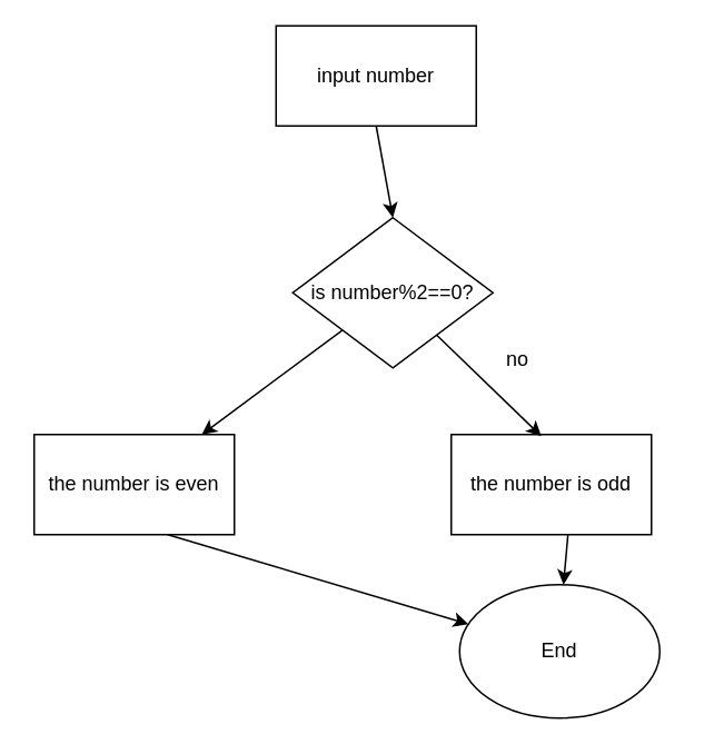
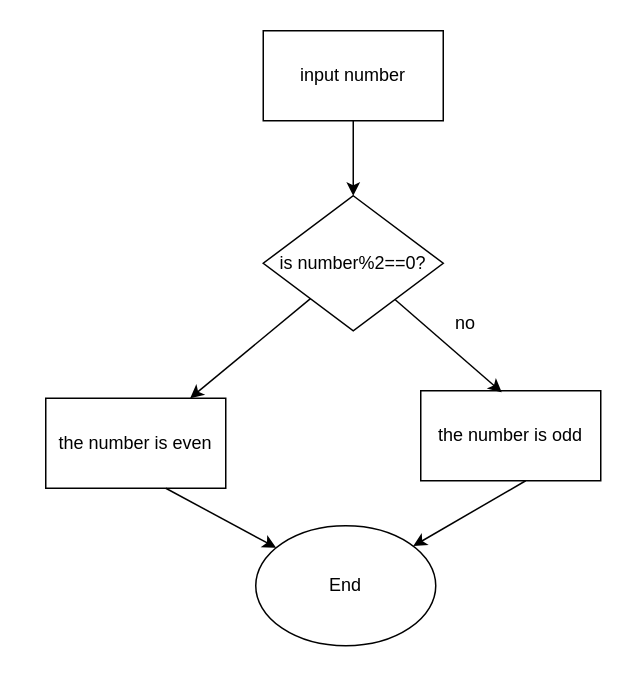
- <mxCell id="2" value="input number" style="rounded=0;whiteSpace=wrap;html=1;" vertex="1" parent="1"><mxGeometry x="165" y="15" width="120" height="60" as="geometry" /></mxCell>
+ <mxCell id="2" value="input number" style="rounded=0;whiteSpace=wrap;html=1;" vertex="1" parent="1"><mxGeometry x="175" y="20" width="120" height="60" as="geometry" /></mxCell>
- <mxCell id="4" value="the number is even" style="rounded=0;whiteSpace=wrap;html=1;" vertex="1" parent="1"><mxGeometry x="20" y="260" width="120" height="60" as="geometry" /></mxCell>
+ <mxCell id="4" value="the number is even" style="rounded=0;whiteSpace=wrap;html=1;" vertex="1" parent="1"><mxGeometry x="30" y="265" width="120" height="60" as="geometry" /></mxCell>
- <mxCell id="5" value="the number is odd" style="rounded=0;whiteSpace=wrap;html=1;" vertex="1" parent="1"><mxGeometry x="270" y="260" width="120" height="60" as="geometry" /></mxCell>
+ <mxCell id="5" value="the number is odd" style="rounded=0;whiteSpace=wrap;html=1;" vertex="1" parent="1"><mxGeometry x="280" y="260" width="120" height="60" as="geometry" /></mxCell>
- <mxCell id="6" value="End" style="ellipse;whiteSpace=wrap;html=1;" vertex="1" parent="1"><mxGeometry x="275" y="350" width="120" height="80" as="geometry" /></mxCell>
+ <mxCell id="6" value="End" style="ellipse;whiteSpace=wrap;html=1;" vertex="1" parent="1"><mxGeometry x="170" y="350" width="120" height="80" as="geometry" /></mxCell>
